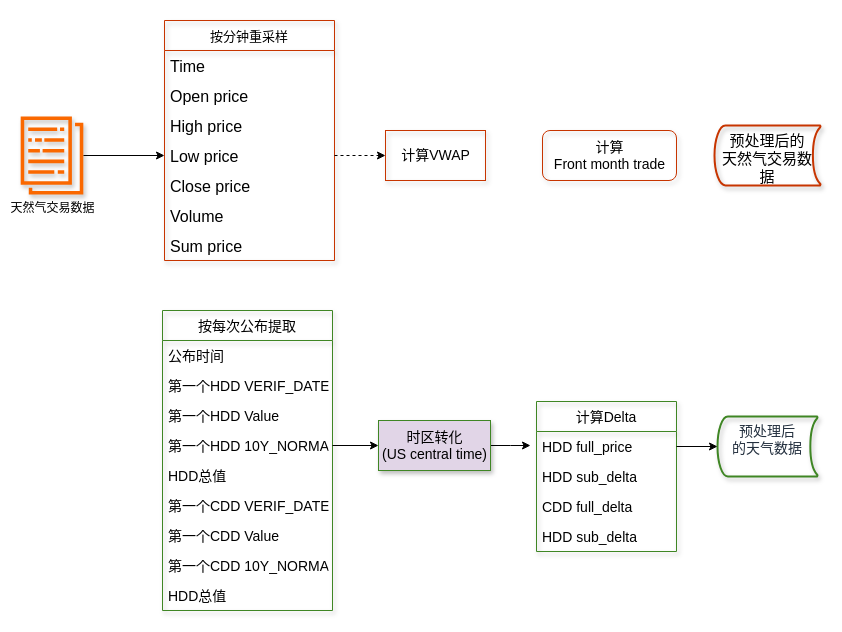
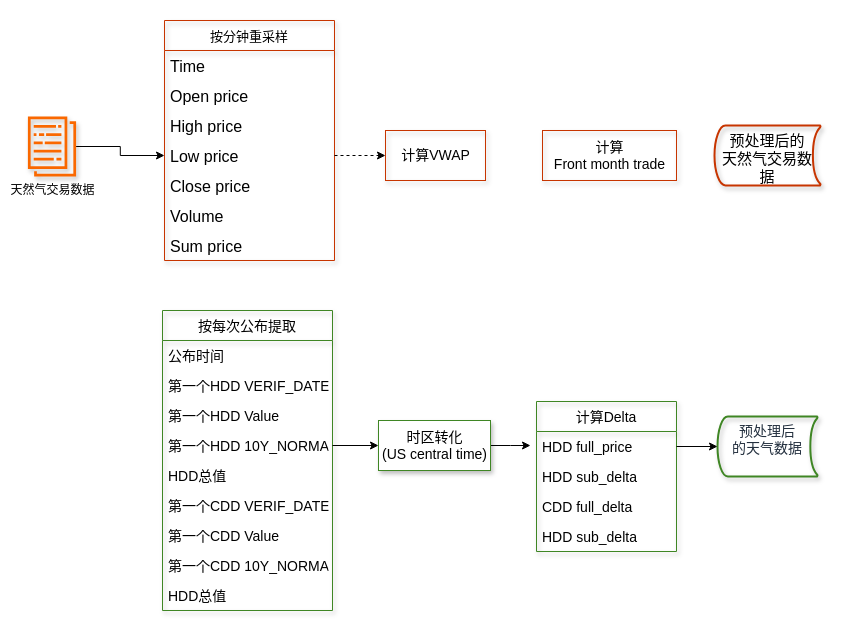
- <mxCell id="3" value="天然气交易数据" style="sketch=0;outlineConnect=0;fillColor=#fa6800;strokeColor=#C73500;dashed=0;verticalLabelPosition=bottom;verticalAlign=top;align=center;html=1;fontSize=12;fontStyle=0;aspect=fixed;pointerEvents=1;shape=mxgraph.aws4.data_set;fontColor=#000000;shadow=1;" parent="1" vertex="1"><mxGeometry x="20" y="116" width="63" height="78" as="geometry" /></mxCell>
+ <mxCell id="3" value="天然气交易数据" style="sketch=0;outlineConnect=0;fillColor=#fa6800;strokeColor=#C73500;dashed=0;verticalLabelPosition=bottom;verticalAlign=top;align=center;html=1;fontSize=12;fontStyle=0;aspect=fixed;pointerEvents=1;shape=mxgraph.aws4.data_set;fontColor=#000000;shadow=1;" parent="1" vertex="1"><mxGeometry x="20" y="116" width="63" height="60" as="geometry" /></mxCell>
- <mxCell id="5" value="计算 &lt;br&gt;Front month trade" style="html=1;dashed=0;whitespace=wrap;shadow=1;fillColor=none;strokeColor=#C73500;fontColor=#000000;gradientColor=none;fontSize=14;rounded=1;" parent="1" vertex="1"><mxGeometry x="542" y="130" width="134" height="50" as="geometry" /></mxCell>
+ <mxCell id="5" value="计算 &lt;br&gt;Front month trade" style="html=1;dashed=0;whitespace=wrap;shadow=1;fillColor=none;strokeColor=#C73500;fontColor=#000000;gradientColor=none;fontSize=14;" parent="1" vertex="1"><mxGeometry x="542" y="130" width="134" height="50" as="geometry" /></mxCell>
- <mxCell id="7" value="时区转化 &lt;br style=&quot;font-size: 14px;&quot;&gt;&lt;font style=&quot;font-size: 14px;&quot;&gt;(&lt;span lang=&quot;EN-AU&quot; style=&quot;line-height: 107%; font-size: 14px;&quot;&gt;US central time)&lt;/span&gt;&lt;/font&gt;" style="html=1;dashed=0;whitespace=wrap;strokeColor=#3F8624;shadow=1;fontSize=14;fillColor=#e1d5e7;" parent="1" vertex="1"><mxGeometry x="378" y="420" width="112" height="50" as="geometry" /></mxCell>
+ <mxCell id="7" value="时区转化 &lt;br style=&quot;font-size: 14px;&quot;&gt;&lt;font style=&quot;font-size: 14px;&quot;&gt;(&lt;span lang=&quot;EN-AU&quot; style=&quot;line-height: 107%; font-size: 14px;&quot;&gt;US central time)&lt;/span&gt;&lt;/font&gt;" style="html=1;dashed=0;whitespace=wrap;strokeColor=#3F8624;shadow=1;fontSize=14;" parent="1" vertex="1"><mxGeometry x="378" y="420" width="112" height="50" as="geometry" /></mxCell>
